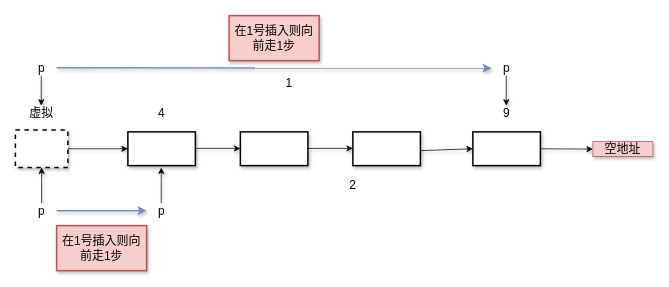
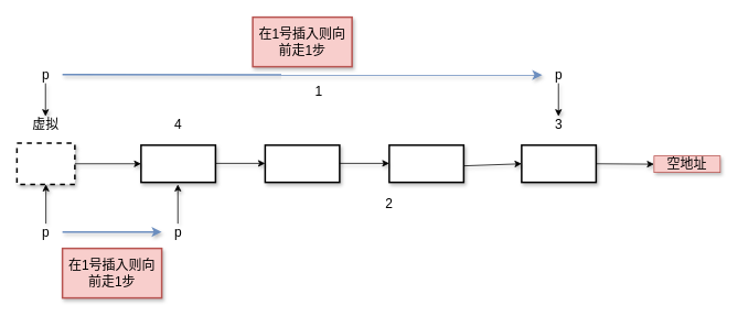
- <mxCell id="12" value="9" style="text;html=1;strokeColor=none;fillColor=none;align=center;verticalAlign=middle;whiteSpace=wrap;rounded=0;fontSize=16;shadow=1;" vertex="1" parent="1"><mxGeometry x="655" y="140" width="40" height="20" as="geometry" /></mxCell>
+ <mxCell id="12" value="3" style="text;html=1;strokeColor=none;fillColor=none;align=center;verticalAlign=middle;whiteSpace=wrap;rounded=0;fontSize=16;shadow=1;" vertex="1" parent="1"><mxGeometry x="655" y="140" width="40" height="20" as="geometry" /></mxCell>
